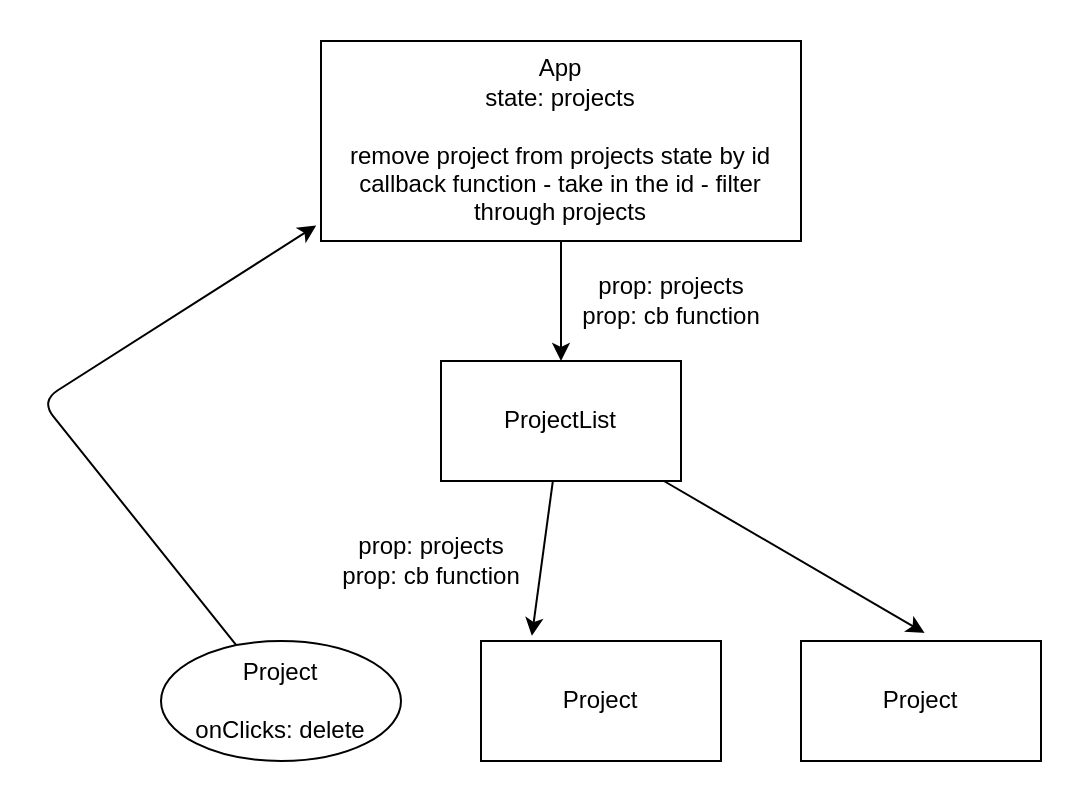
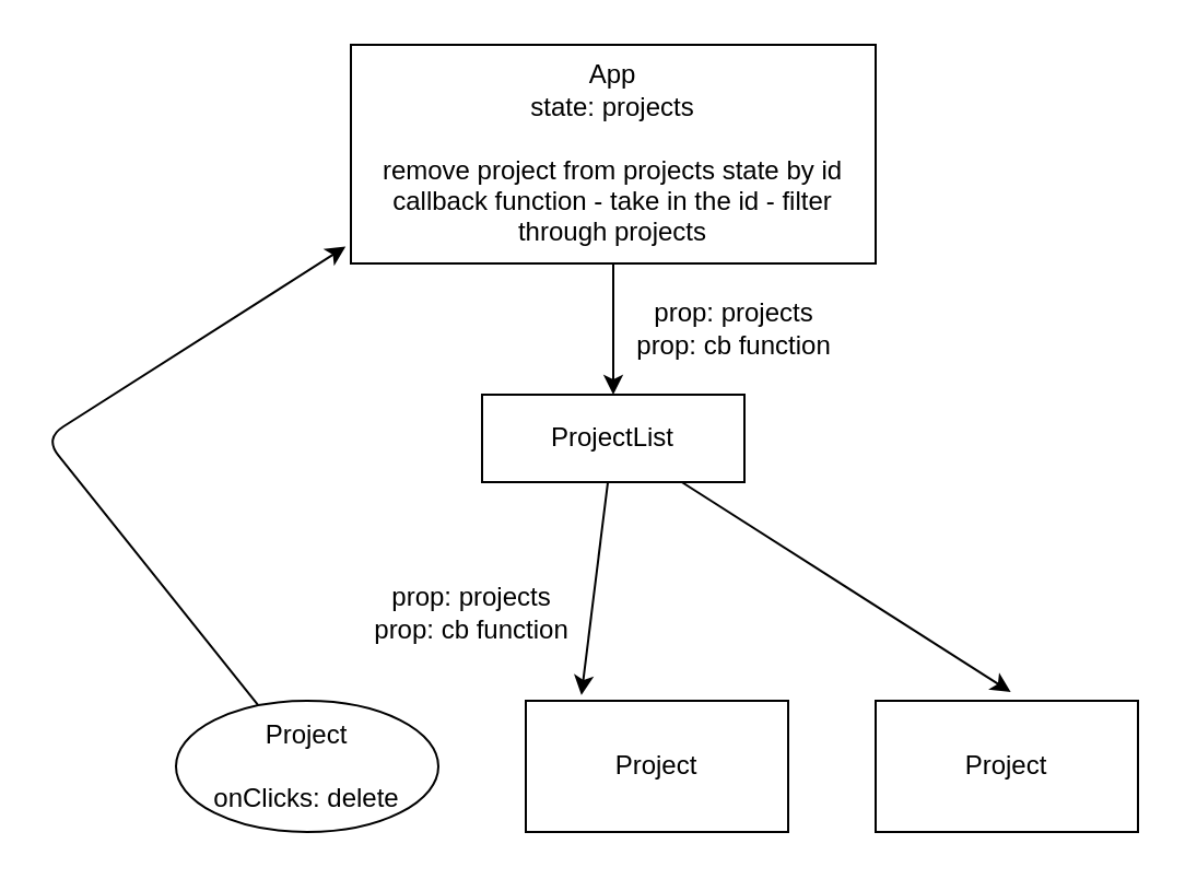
- <mxCell id="6" value="ProjectList" style="whiteSpace=wrap;html=1;" vertex="1" parent="1"><mxGeometry x="220" y="180" width="120" height="60" as="geometry" /></mxCell>
+ <mxCell id="6" value="ProjectList" style="whiteSpace=wrap;html=1;" vertex="1" parent="1"><mxGeometry x="220" y="180" width="120" height="40" as="geometry" /></mxCell>
